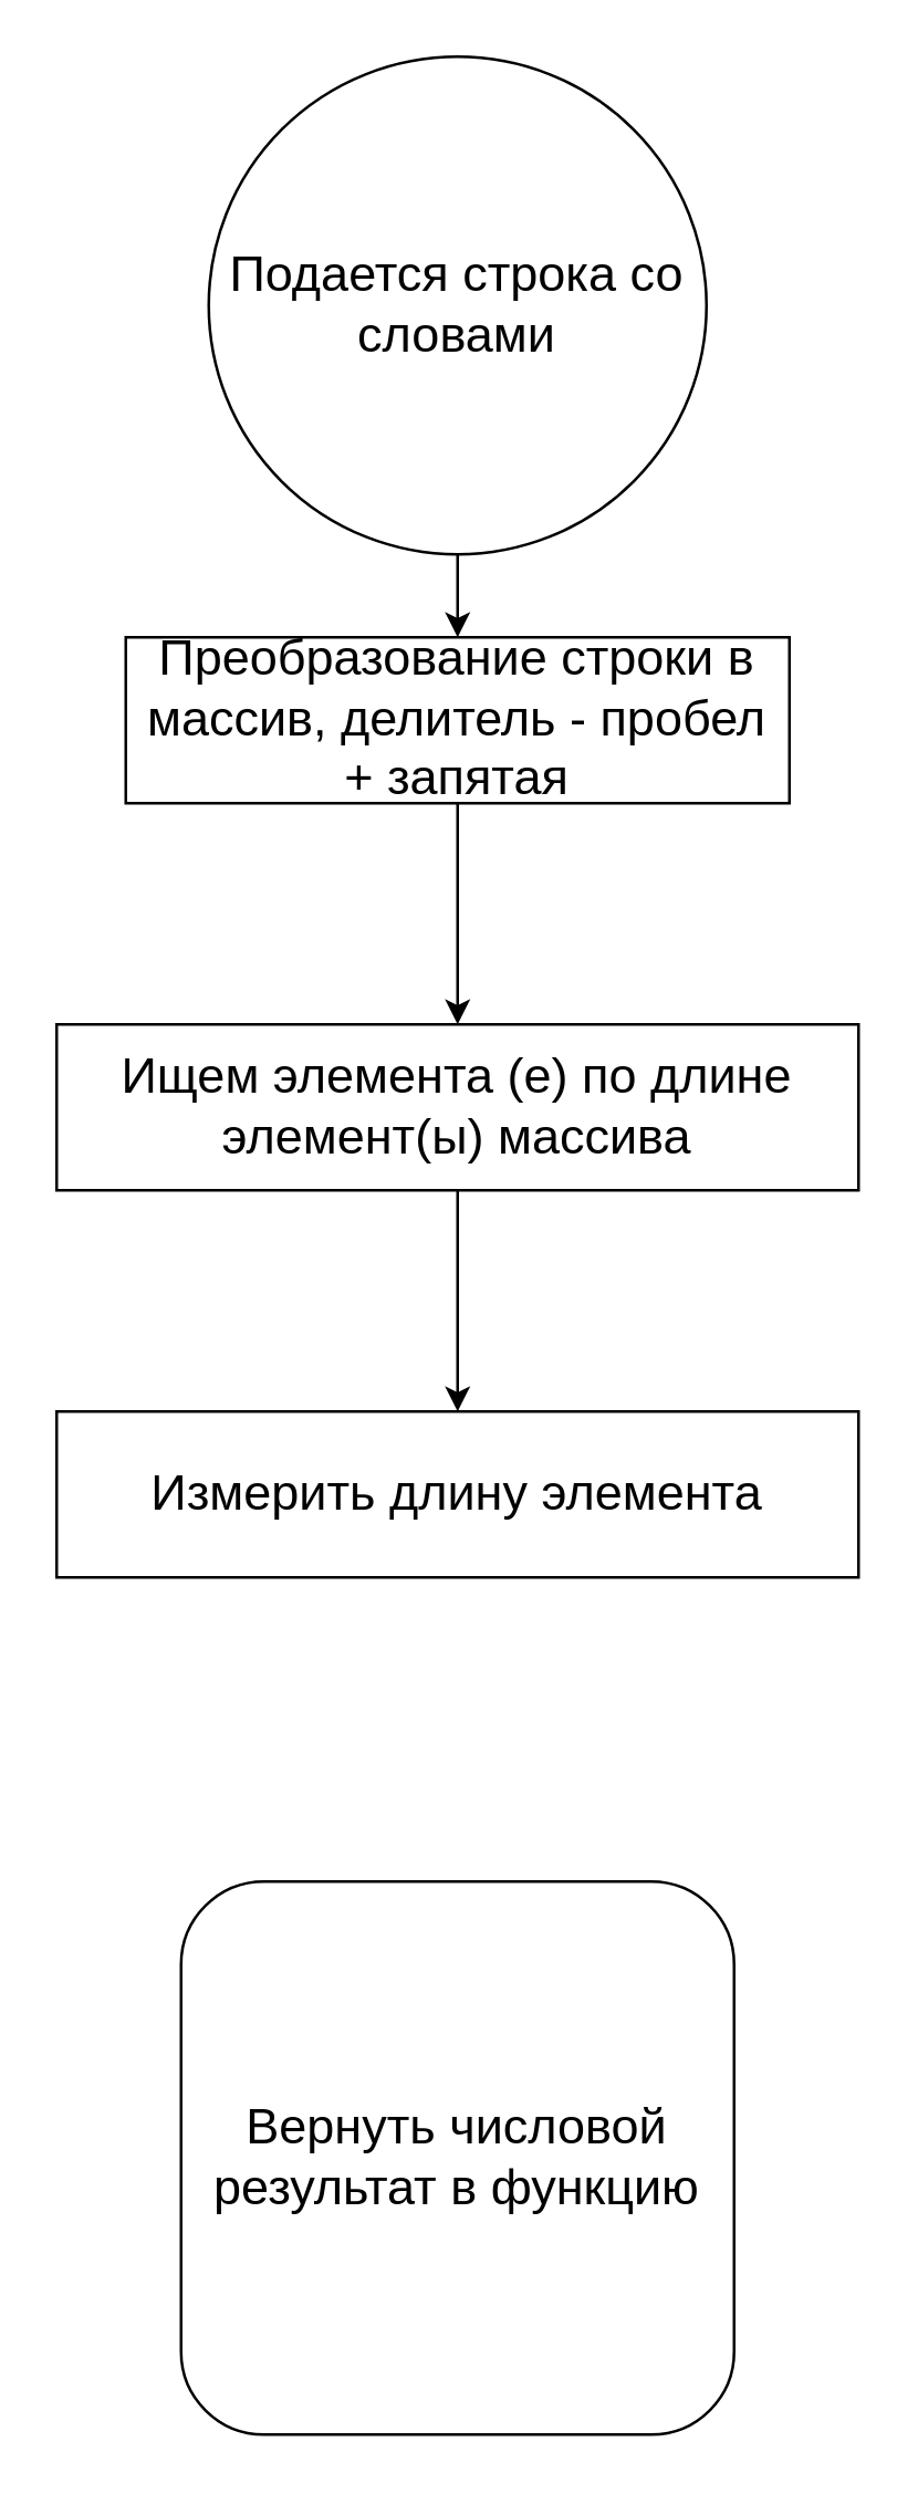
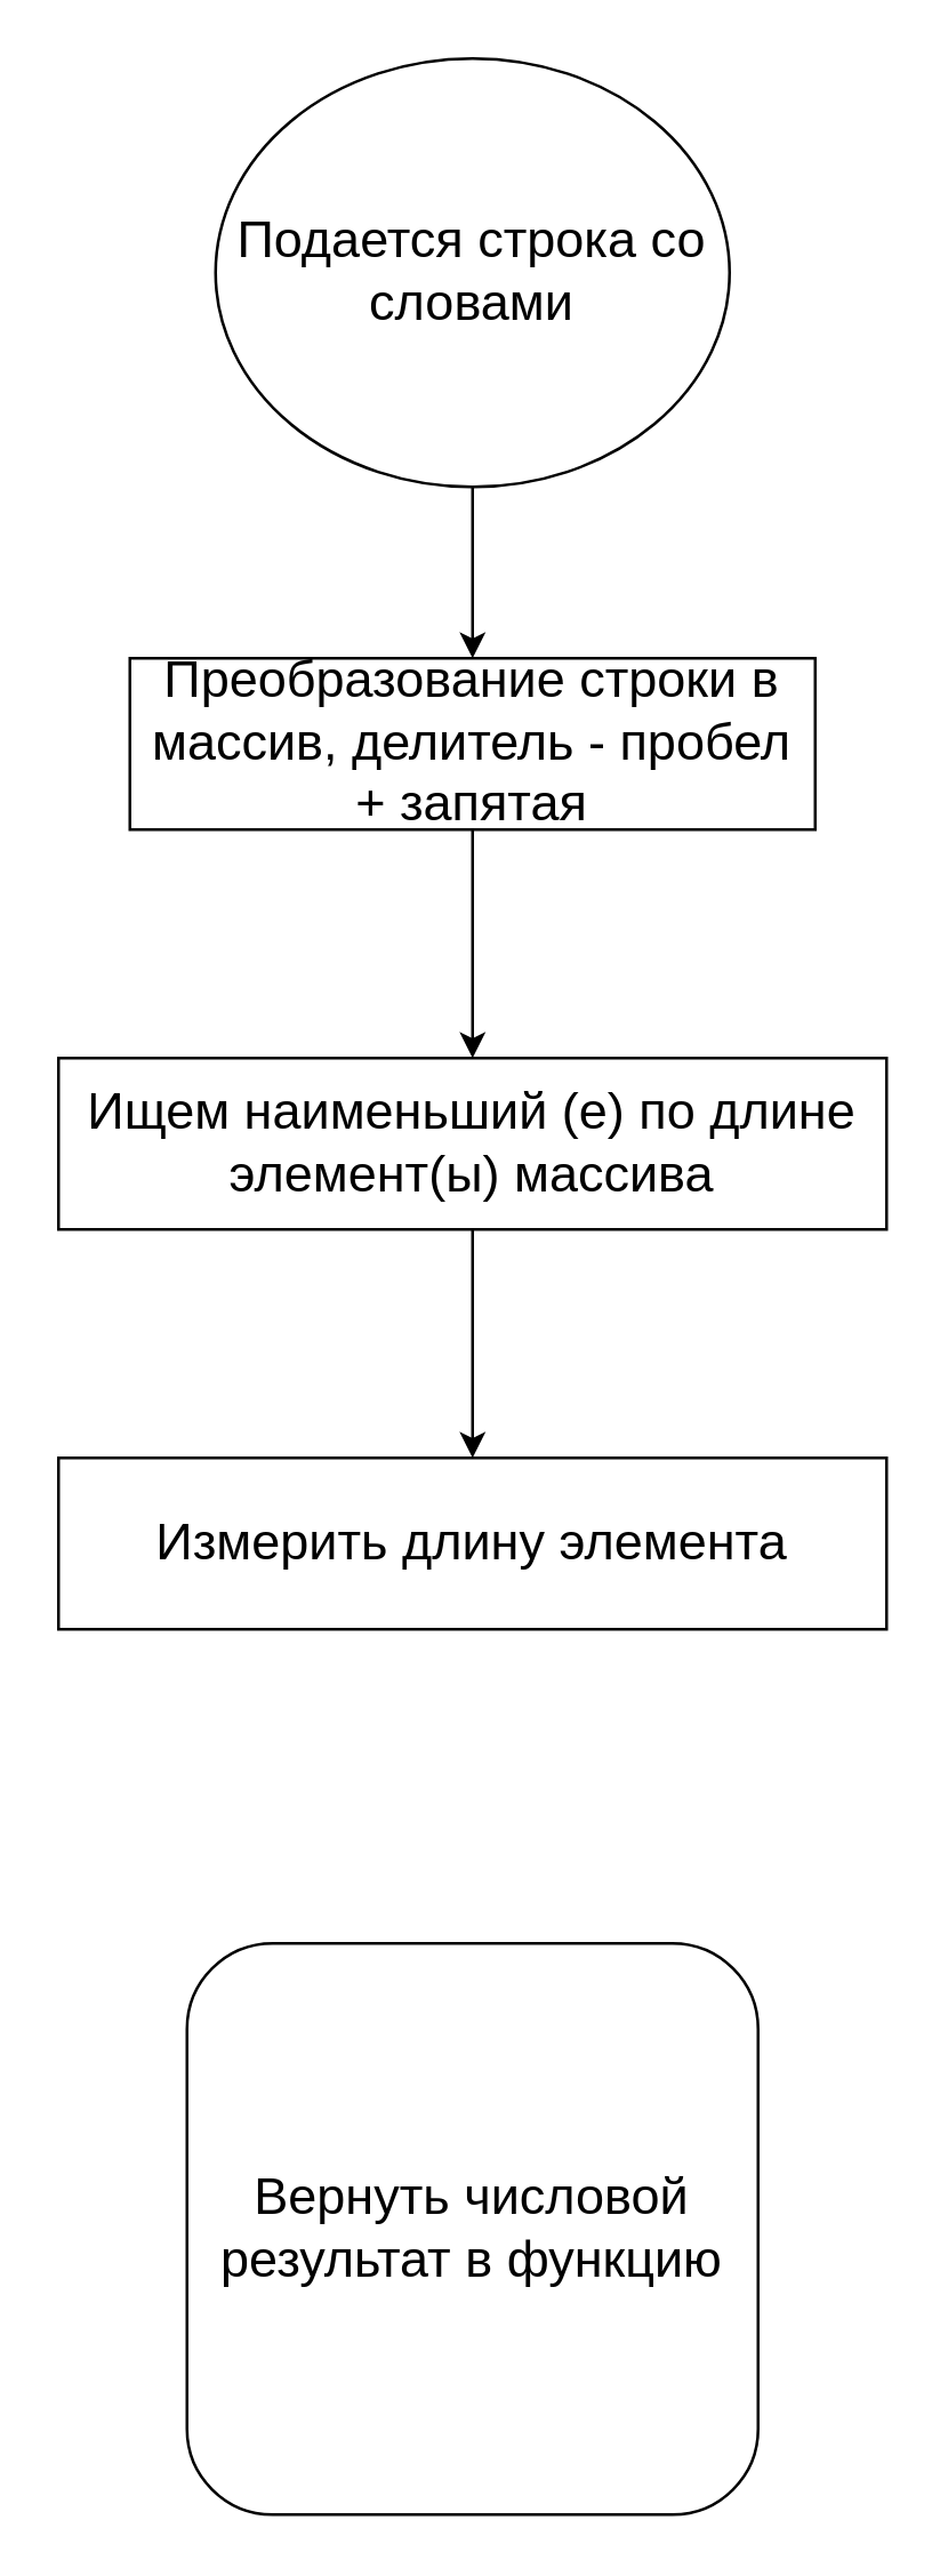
- <mxCell id="3" value="&lt;font style=&quot;font-size: 18px&quot;&gt;Подается строка со словами&lt;/font&gt;" style="ellipse;whiteSpace=wrap;html=1;aspect=fixed;" parent="1" vertex="1"><mxGeometry x="75" y="20" width="180" height="180" as="geometry" /></mxCell>
+ <mxCell id="3" value="&lt;font style=&quot;font-size: 18px&quot;&gt;Подается строка со словами&lt;/font&gt;" style="ellipse;whiteSpace=wrap;html=1;aspect=fixed;" parent="1" vertex="1"><mxGeometry x="75" y="20" width="180" height="150" as="geometry" /></mxCell>
- <mxCell id="8" value="&lt;font style=&quot;font-size: 18px&quot;&gt;Ищем элемента (е) по длине элемент(ы) массива&lt;/font&gt;" style="whiteSpace=wrap;html=1;" parent="1" vertex="1"><mxGeometry x="20" y="370" width="290" height="60" as="geometry" /></mxCell>
+ <mxCell id="8" value="&lt;font style=&quot;font-size: 18px&quot;&gt;Ищем наименьший (е) по длине элемент(ы) массива&lt;/font&gt;" style="whiteSpace=wrap;html=1;" parent="1" vertex="1"><mxGeometry x="20" y="370" width="290" height="60" as="geometry" /></mxCell>
